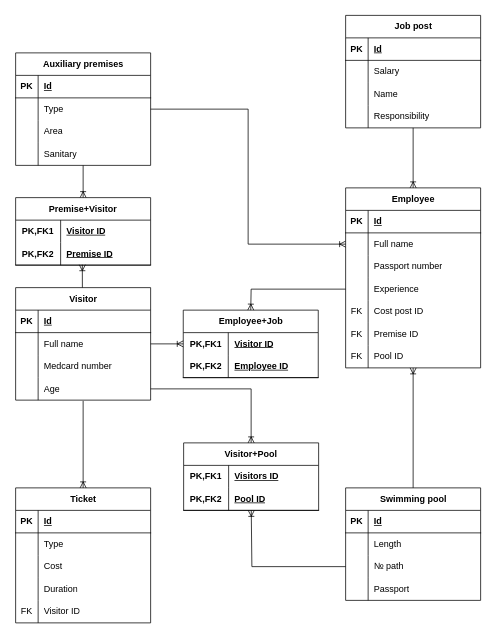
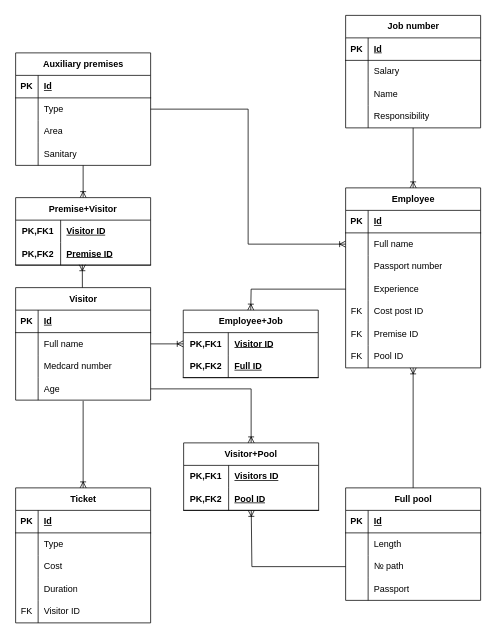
- <mxCell id="15" value="Job post" style="shape=table;startSize=30;container=1;collapsible=1;childLayout=tableLayout;fixedRows=1;rowLines=0;fontStyle=1;align=center;resizeLast=1;html=1;" parent="1" vertex="1"><mxGeometry x="460" y="20" width="180" height="150" as="geometry" /></mxCell>
+ <mxCell id="15" value="Job number" style="shape=table;startSize=30;container=1;collapsible=1;childLayout=tableLayout;fixedRows=1;rowLines=0;fontStyle=1;align=center;resizeLast=1;html=1;" parent="1" vertex="1"><mxGeometry x="460" y="20" width="180" height="150" as="geometry" /></mxCell>
- <mxCell id="82" value="Employee ID" style="shape=partialRectangle;connectable=0;fillColor=none;top=0;left=0;bottom=0;right=0;align=left;spacingLeft=6;fontStyle=5;overflow=hidden;html=1;whiteSpace=wrap;" parent="80" vertex="1"><mxGeometry x="60" width="120" height="30" as="geometry"><mxRectangle width="120" height="30" as="alternateBounds" /></mxGeometry></mxCell>
+ <mxCell id="82" value="Full ID" style="shape=partialRectangle;connectable=0;fillColor=none;top=0;left=0;bottom=0;right=0;align=left;spacingLeft=6;fontStyle=5;overflow=hidden;html=1;whiteSpace=wrap;" parent="80" vertex="1"><mxGeometry x="60" width="120" height="30" as="geometry"><mxRectangle width="120" height="30" as="alternateBounds" /></mxGeometry></mxCell>
- <mxCell id="63" value="Swimming pool" style="shape=table;startSize=30;container=1;collapsible=1;childLayout=tableLayout;fixedRows=1;rowLines=0;fontStyle=1;align=center;resizeLast=1;html=1;" parent="1" vertex="1"><mxGeometry x="460" y="650" width="180" height="150" as="geometry"><mxRectangle x="370" y="570" width="60" height="30" as="alternateBounds" /></mxGeometry></mxCell>
+ <mxCell id="63" value="Full pool" style="shape=table;startSize=30;container=1;collapsible=1;childLayout=tableLayout;fixedRows=1;rowLines=0;fontStyle=1;align=center;resizeLast=1;html=1;" parent="1" vertex="1"><mxGeometry x="460" y="650" width="180" height="150" as="geometry"><mxRectangle x="370" y="570" width="60" height="30" as="alternateBounds" /></mxGeometry></mxCell>
